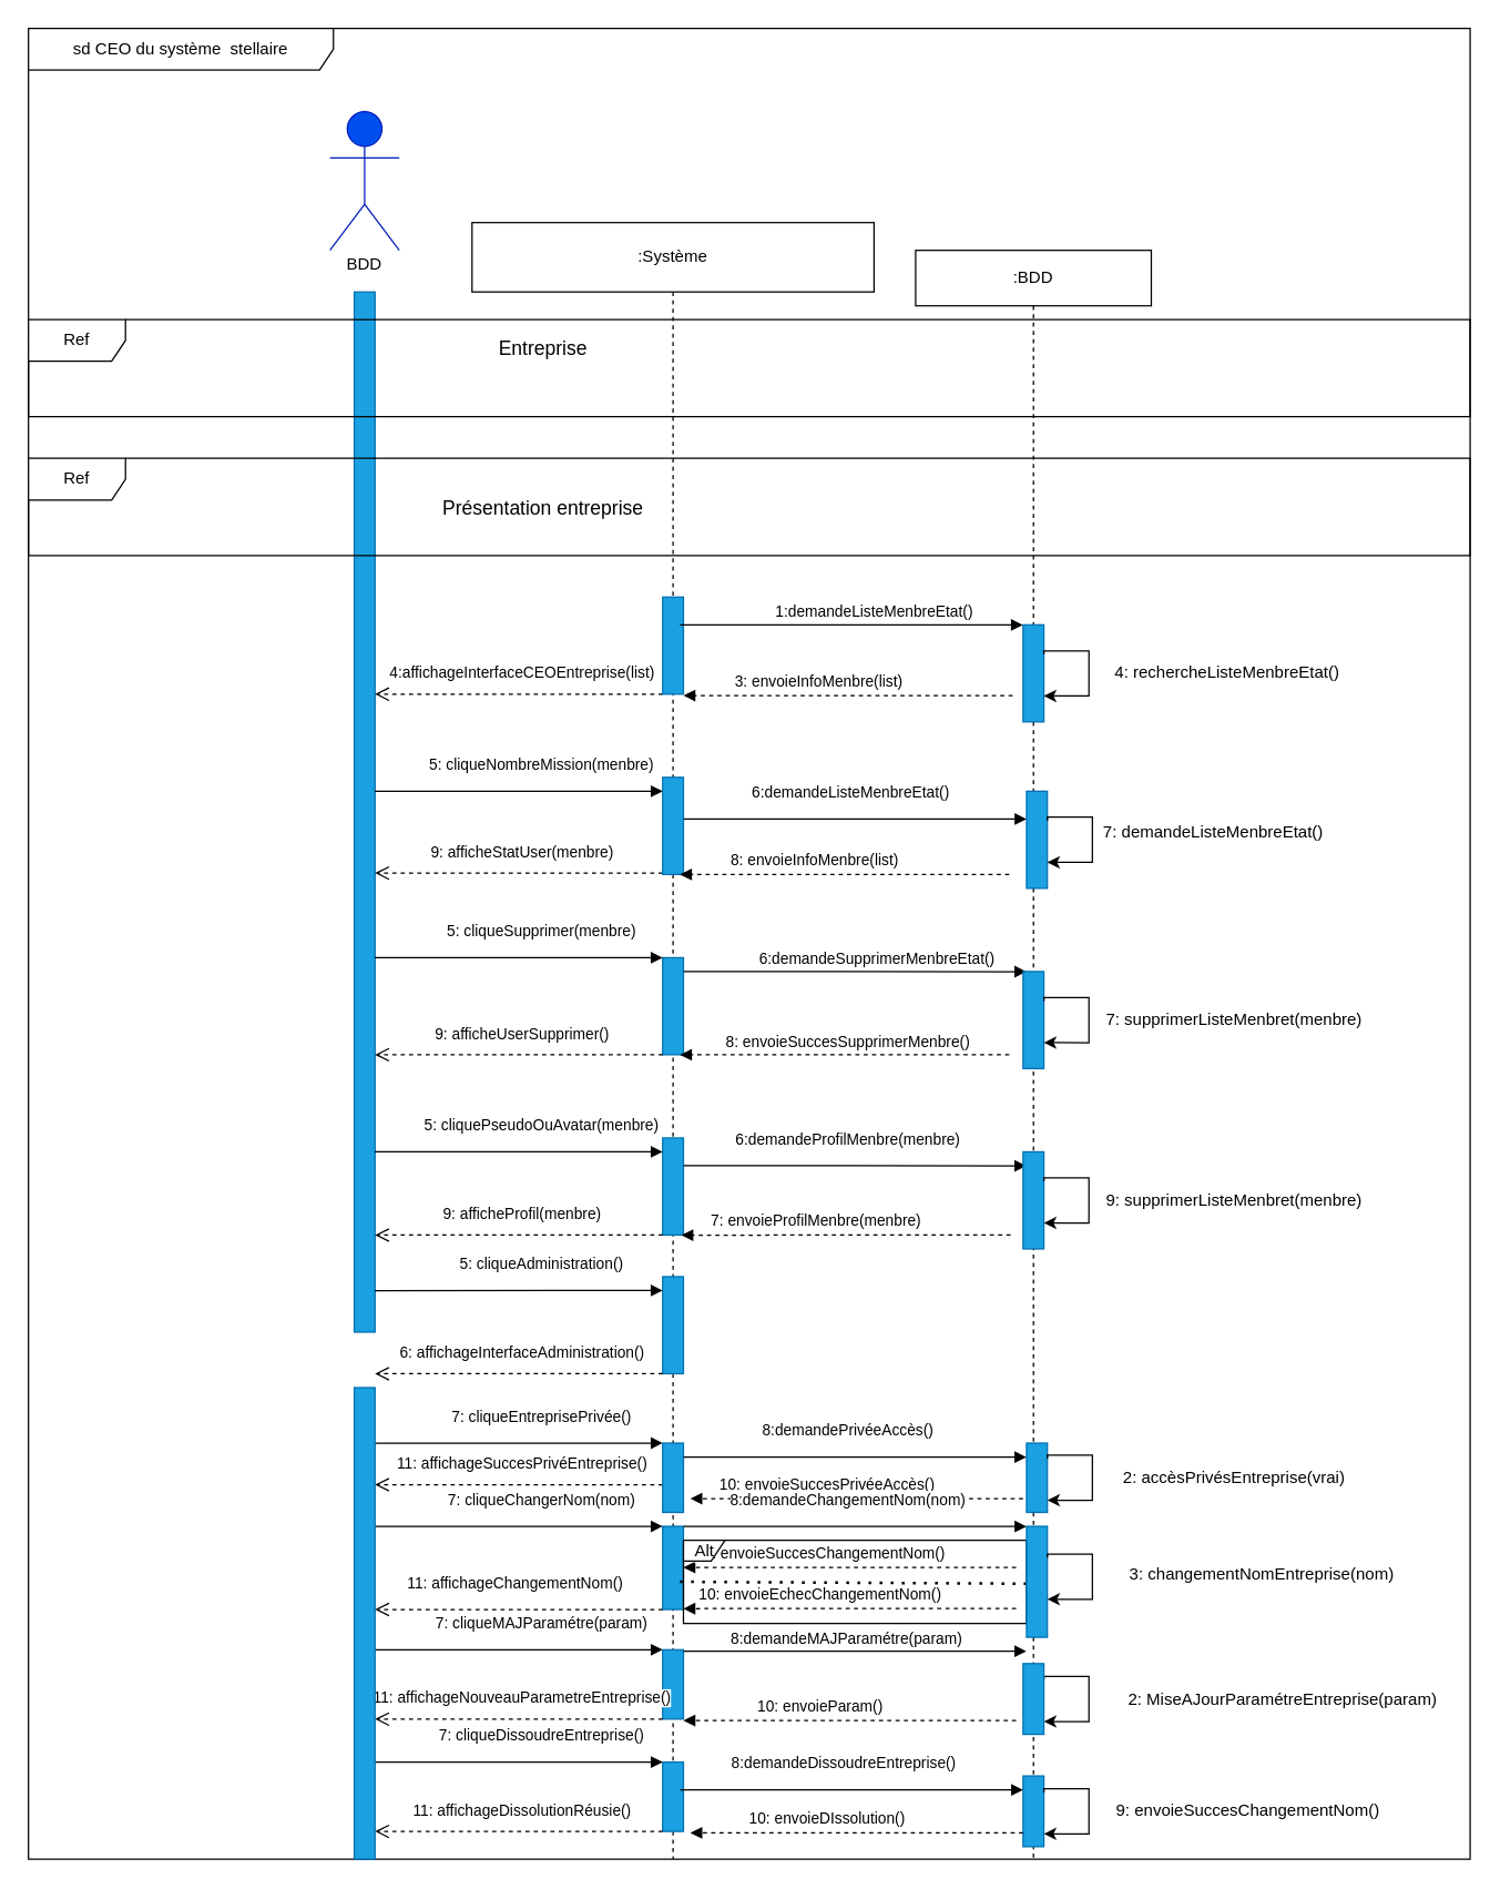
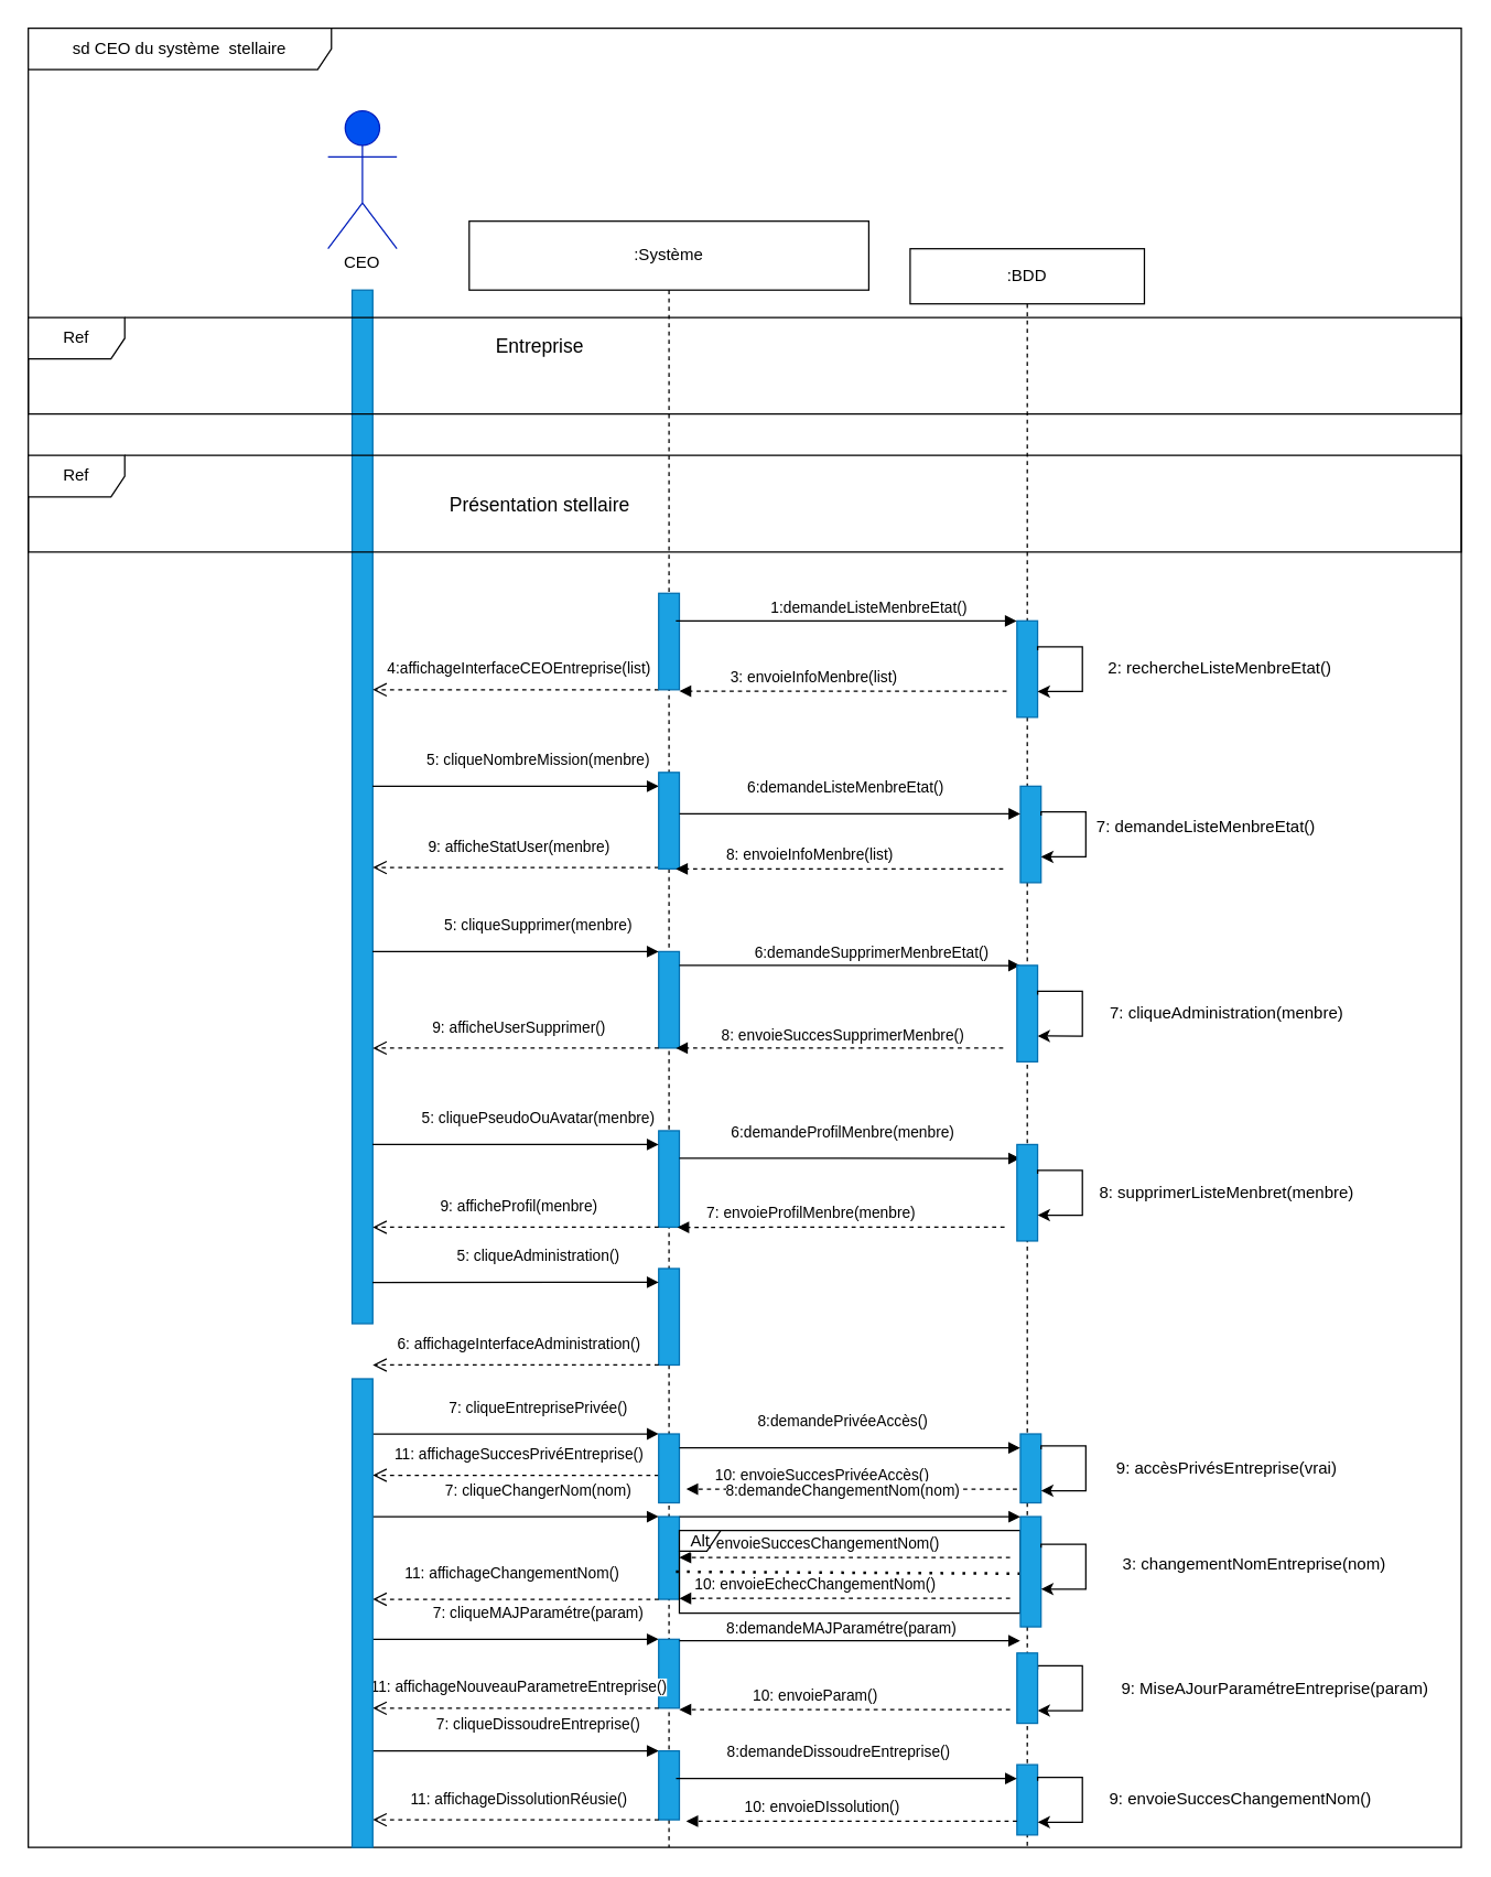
- <mxCell id="5" value="BDD" style="text;html=1;strokeColor=none;fillColor=none;align=center;verticalAlign=middle;whiteSpace=wrap;rounded=0;" parent="1" vertex="1"><mxGeometry x="221.25" y="170" width="82.5" height="40" as="geometry" /></mxCell>
+ <mxCell id="5" value="CEO" style="text;html=1;strokeColor=none;fillColor=none;align=center;verticalAlign=middle;whiteSpace=wrap;rounded=0;" parent="1" vertex="1"><mxGeometry x="221.25" y="170" width="82.5" height="40" as="geometry" /></mxCell>
- <mxCell id="15" value="Présentation entreprise" style="text;html=1;strokeColor=none;fillColor=none;align=center;verticalAlign=middle;whiteSpace=wrap;overflow=hidden;fontSize=14;" vertex="1" parent="7"><mxGeometry x="-80" y="195" width="262.5" height="20" as="geometry" /></mxCell>
+ <mxCell id="15" value="Présentation stellaire" style="text;html=1;strokeColor=none;fillColor=none;align=center;verticalAlign=middle;whiteSpace=wrap;overflow=hidden;fontSize=14;" vertex="1" parent="7"><mxGeometry x="-80" y="195" width="262.5" height="20" as="geometry" /></mxCell>
- <mxCell id="50" value="4: rechercheListeMenbreEtat()" style="text;html=1;strokeColor=none;fillColor=none;align=center;verticalAlign=middle;whiteSpace=wrap;rounded=0;" vertex="1" parent="44"><mxGeometry x="130" y="290" width="190" height="30" as="geometry" /></mxCell>
+ <mxCell id="50" value="2: rechercheListeMenbreEtat()" style="text;html=1;strokeColor=none;fillColor=none;align=center;verticalAlign=middle;whiteSpace=wrap;rounded=0;" vertex="1" parent="44"><mxGeometry x="130" y="290" width="190" height="30" as="geometry" /></mxCell>
- <mxCell id="66" value="7: supprimerListeMenbret(menbre)" style="text;html=1;strokeColor=none;fillColor=none;align=center;verticalAlign=middle;whiteSpace=wrap;rounded=0;" vertex="1" parent="1"><mxGeometry x="790" y="720" width="200" height="30" as="geometry" /></mxCell>
+ <mxCell id="66" value="7: cliqueAdministration(menbre)" style="text;html=1;strokeColor=none;fillColor=none;align=center;verticalAlign=middle;whiteSpace=wrap;rounded=0;" vertex="1" parent="1"><mxGeometry x="790" y="720" width="200" height="30" as="geometry" /></mxCell>
- <mxCell id="71" value="9: supprimerListeMenbret(menbre)" style="text;html=1;strokeColor=none;fillColor=none;align=center;verticalAlign=middle;whiteSpace=wrap;rounded=0;" vertex="1" parent="1"><mxGeometry x="790" y="850" width="200" height="30" as="geometry" /></mxCell>
+ <mxCell id="71" value="8: supprimerListeMenbret(menbre)" style="text;html=1;strokeColor=none;fillColor=none;align=center;verticalAlign=middle;whiteSpace=wrap;rounded=0;" vertex="1" parent="1"><mxGeometry x="790" y="850" width="200" height="30" as="geometry" /></mxCell>
- <mxCell id="76" value="2: accèsPrivésEntreprise(vrai)" style="text;html=1;strokeColor=none;fillColor=none;align=center;verticalAlign=middle;whiteSpace=wrap;rounded=0;" vertex="1" parent="1"><mxGeometry x="790" y="1050" width="200" height="30" as="geometry" /></mxCell>
+ <mxCell id="76" value="9: accèsPrivésEntreprise(vrai)" style="text;html=1;strokeColor=none;fillColor=none;align=center;verticalAlign=middle;whiteSpace=wrap;rounded=0;" vertex="1" parent="1"><mxGeometry x="790" y="1050" width="200" height="30" as="geometry" /></mxCell>
- <mxCell id="79" value="2: MiseAJourParamétreEntreprise(param)" style="text;html=1;strokeColor=none;fillColor=none;align=center;verticalAlign=middle;whiteSpace=wrap;rounded=0;" vertex="1" parent="1"><mxGeometry x="800" y="1209.5" width="250" height="30" as="geometry" /></mxCell>
+ <mxCell id="79" value="9: MiseAJourParamétreEntreprise(param)" style="text;html=1;strokeColor=none;fillColor=none;align=center;verticalAlign=middle;whiteSpace=wrap;rounded=0;" vertex="1" parent="1"><mxGeometry x="800" y="1209.5" width="250" height="30" as="geometry" /></mxCell>
